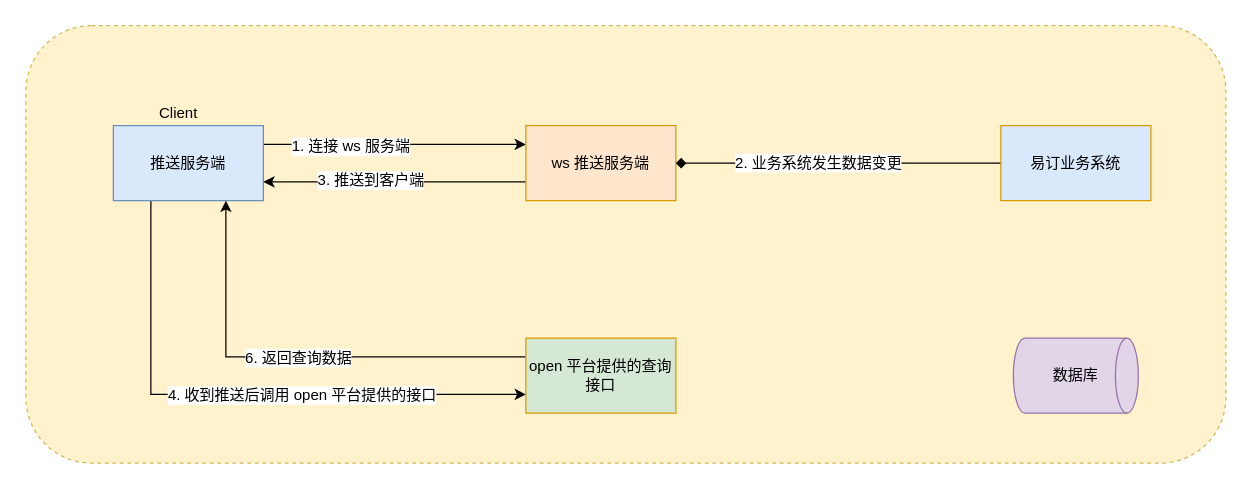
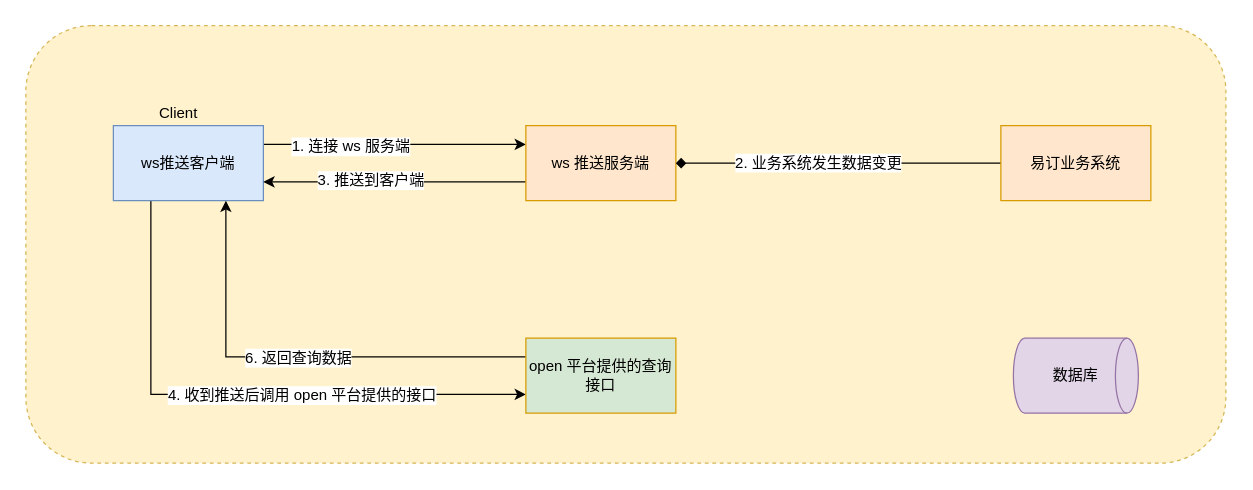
- <mxCell id="7" value="推送服务端" style="rounded=0;whiteSpace=wrap;html=1;fillColor=#dae8fc;strokeColor=#6c8ebf;" vertex="1" parent="1"><mxGeometry x="90" y="100" width="120" height="60" as="geometry" /></mxCell>
+ <mxCell id="7" value="ws推送客户端" style="rounded=0;whiteSpace=wrap;html=1;fillColor=#dae8fc;strokeColor=#6c8ebf;" vertex="1" parent="1"><mxGeometry x="90" y="100" width="120" height="60" as="geometry" /></mxCell>
- <mxCell id="14" value="易订业务系统" style="rounded=0;whiteSpace=wrap;html=1;fillColor=#dae8fc;strokeColor=#d79b00;" vertex="1" parent="1"><mxGeometry x="800" y="100" width="120" height="60" as="geometry" /></mxCell>
+ <mxCell id="14" value="易订业务系统" style="rounded=0;whiteSpace=wrap;html=1;fillColor=#ffe6cc;strokeColor=#d79b00;" vertex="1" parent="1"><mxGeometry x="800" y="100" width="120" height="60" as="geometry" /></mxCell>
